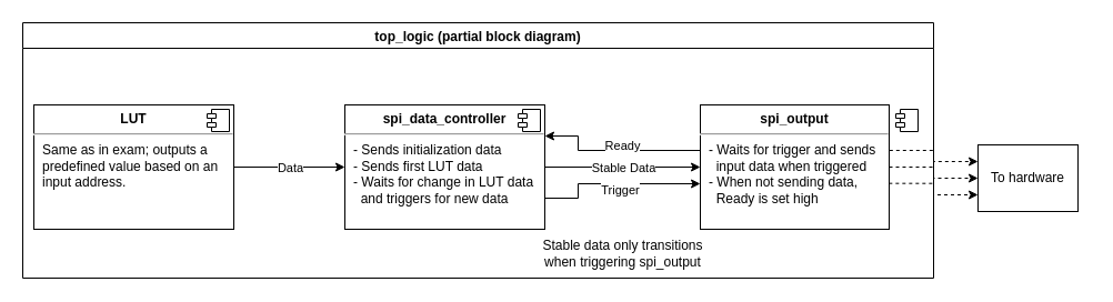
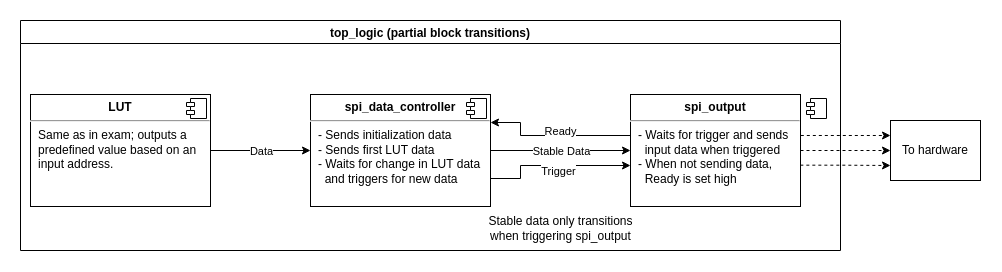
- <mxCell id="12" value="top_logic (partial block diagram)" style="swimlane;" vertex="1" parent="1"><mxGeometry y="20" width="820" height="230" as="geometry" x="20" /></mxCell>
+ <mxCell id="12" value="top_logic (partial block transitions)" style="swimlane;" vertex="1" parent="1"><mxGeometry y="20" width="820" height="230" as="geometry" x="20" /></mxCell>
- <mxCell id="11" value="To hardware" style="whiteSpace=wrap;html=1;rounded=0;" vertex="1" parent="1"><mxGeometry x="880" y="130" width="90" height="60" as="geometry" /></mxCell>
+ <mxCell id="11" value="To hardware" style="whiteSpace=wrap;html=1;rounded=0;" vertex="1" parent="1"><mxGeometry x="890" y="120" width="90" height="60" as="geometry" /></mxCell>
